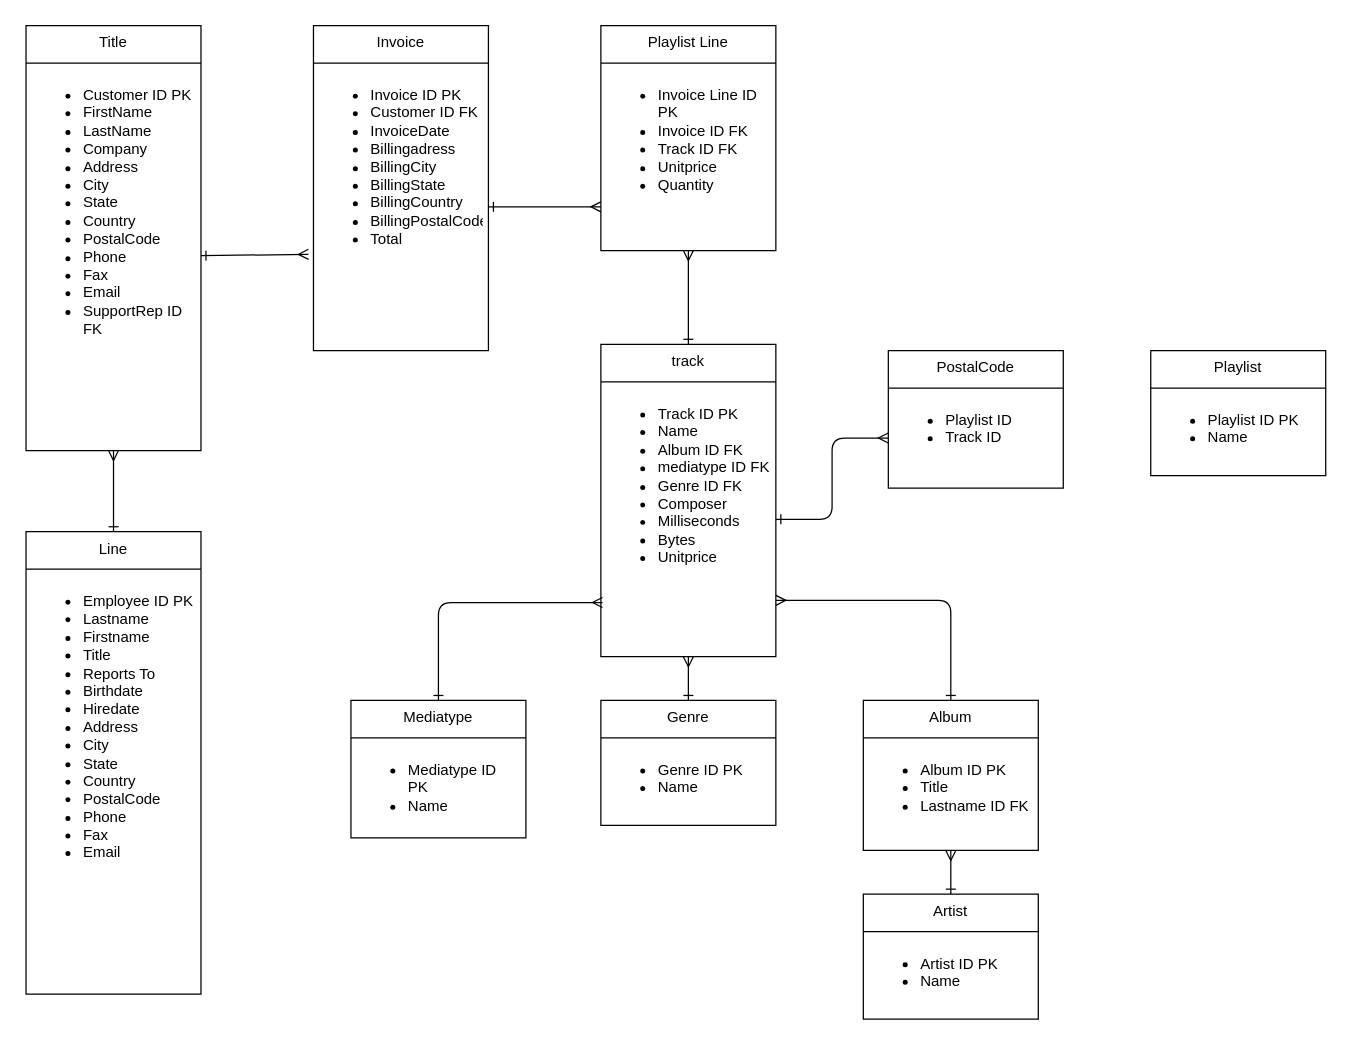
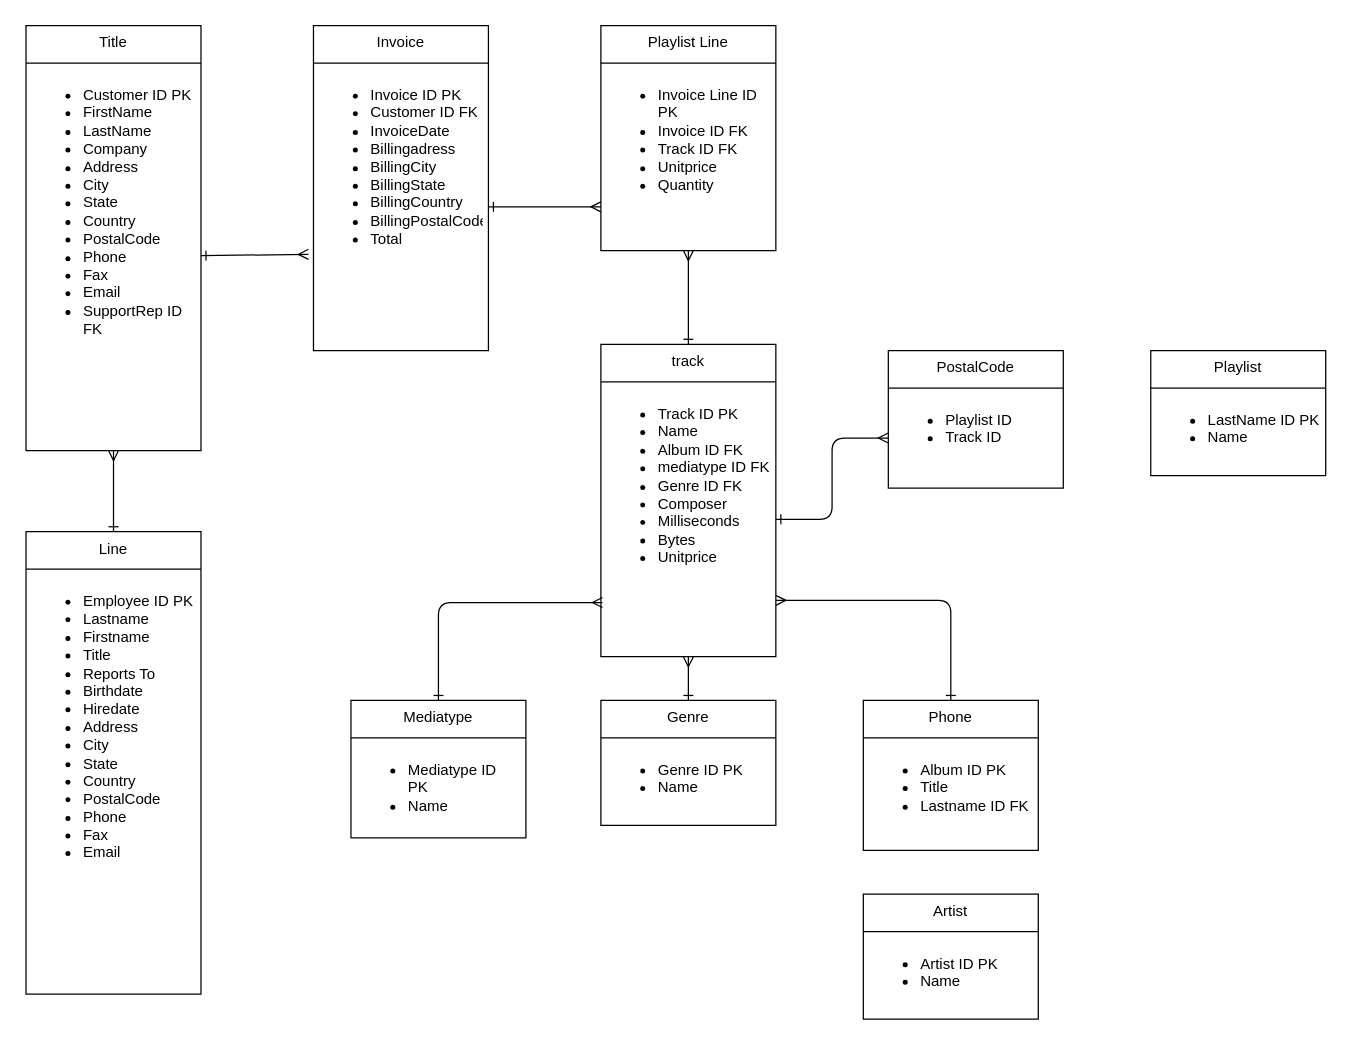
- <mxCell id="24" value="&lt;ul&gt;&lt;li&gt;Playlist ID PK&lt;/li&gt;&lt;li&gt;Name&lt;/li&gt;&lt;/ul&gt;" style="text;strokeColor=none;fillColor=none;align=left;verticalAlign=top;spacingLeft=4;spacingRight=4;overflow=hidden;points=[[0,0.5],[1,0.5]];portConstraint=eastwest;rotatable=0;whiteSpace=wrap;html=1;" vertex="1" parent="23"><mxGeometry y="30" width="140" height="70" as="geometry" /></mxCell>
+ <mxCell id="24" value="&lt;ul&gt;&lt;li&gt;LastName ID PK&lt;/li&gt;&lt;li&gt;Name&lt;/li&gt;&lt;/ul&gt;" style="text;strokeColor=none;fillColor=none;align=left;verticalAlign=top;spacingLeft=4;spacingRight=4;overflow=hidden;points=[[0,0.5],[1,0.5]];portConstraint=eastwest;rotatable=0;whiteSpace=wrap;html=1;" vertex="1" parent="23"><mxGeometry y="30" width="140" height="70" as="geometry" /></mxCell>
- <mxCell id="4" value="Album" style="swimlane;fontStyle=0;childLayout=stackLayout;horizontal=1;startSize=30;horizontalStack=0;resizeParent=1;resizeParentMax=0;resizeLast=0;collapsible=1;marginBottom=0;whiteSpace=wrap;html=1;verticalAlign=top;" vertex="1" parent="1"><mxGeometry x="690" y="560" width="140" height="120" as="geometry" /></mxCell>
+ <mxCell id="4" value="Phone" style="swimlane;fontStyle=0;childLayout=stackLayout;horizontal=1;startSize=30;horizontalStack=0;resizeParent=1;resizeParentMax=0;resizeLast=0;collapsible=1;marginBottom=0;whiteSpace=wrap;html=1;verticalAlign=top;" vertex="1" parent="1"><mxGeometry x="690" y="560" width="140" height="120" as="geometry" /></mxCell>
- <mxCell id="32" style="edgeStyle=none;html=1;endArrow=ERone;endFill=0;startArrow=ERmany;startFill=0;" edge="1" parent="1" source="5" target="6"><mxGeometry relative="1" as="geometry" /></mxCell>
